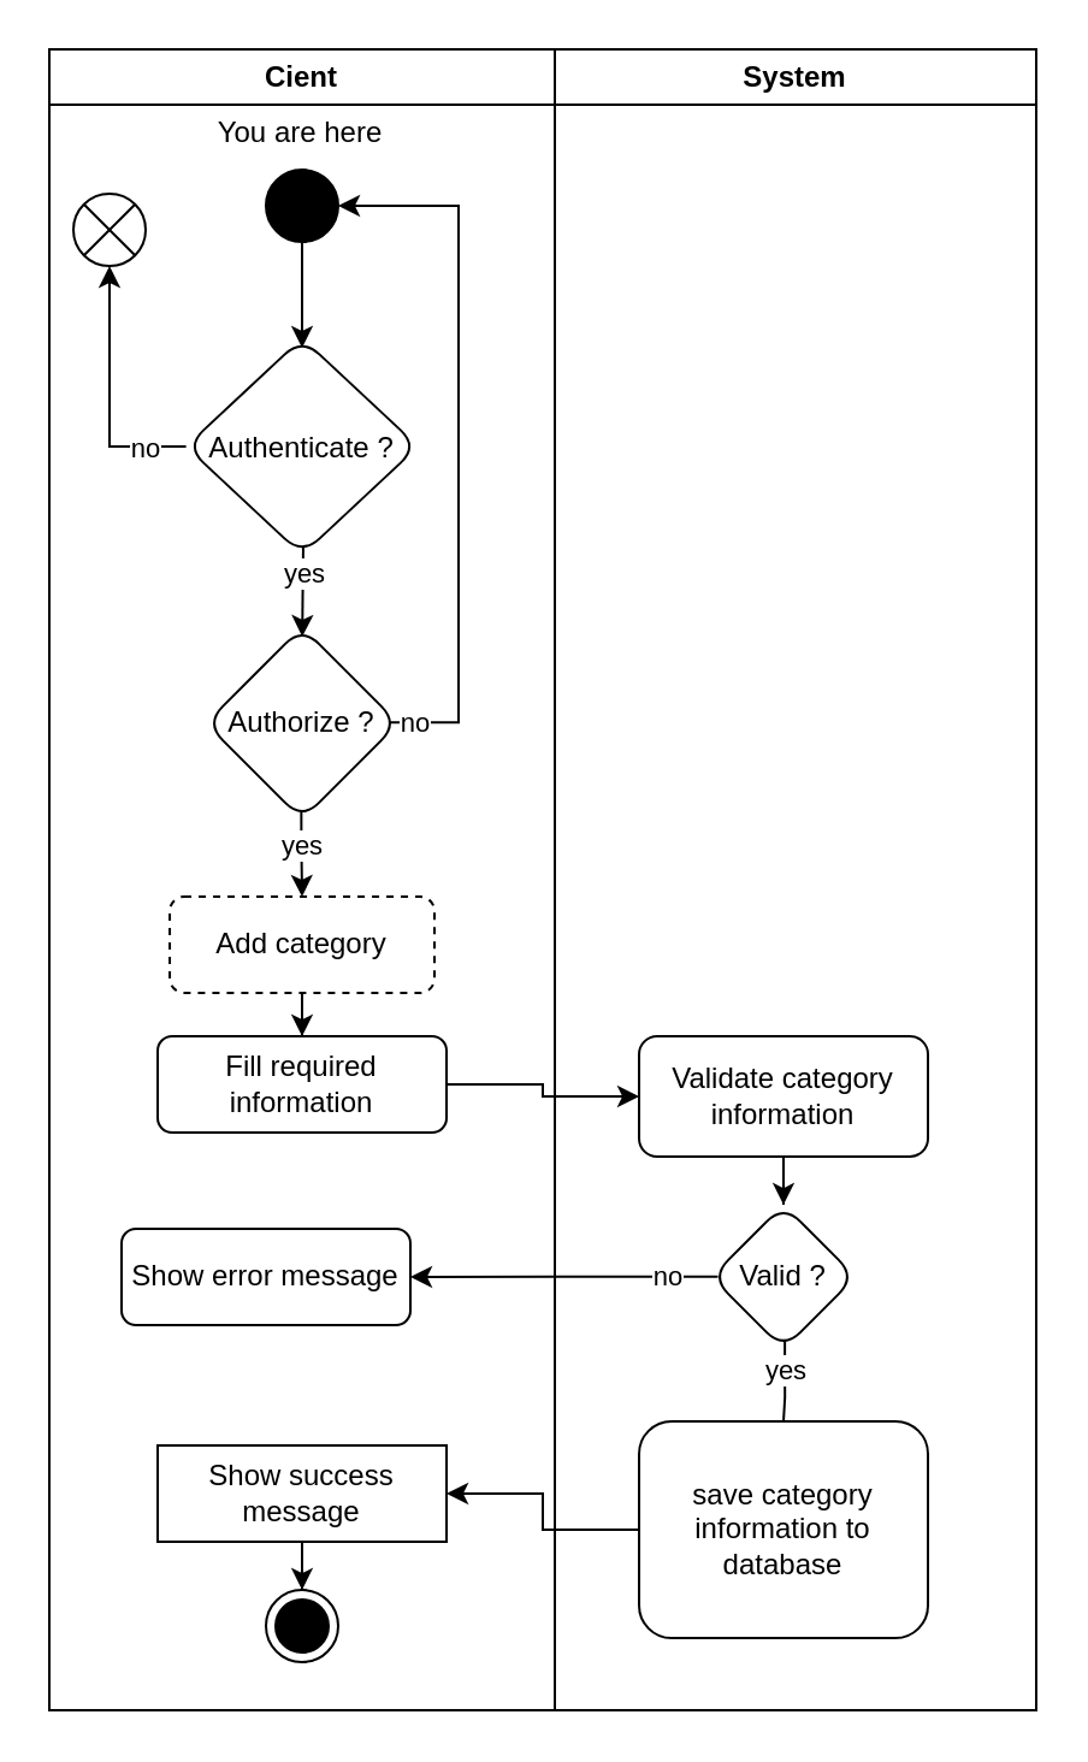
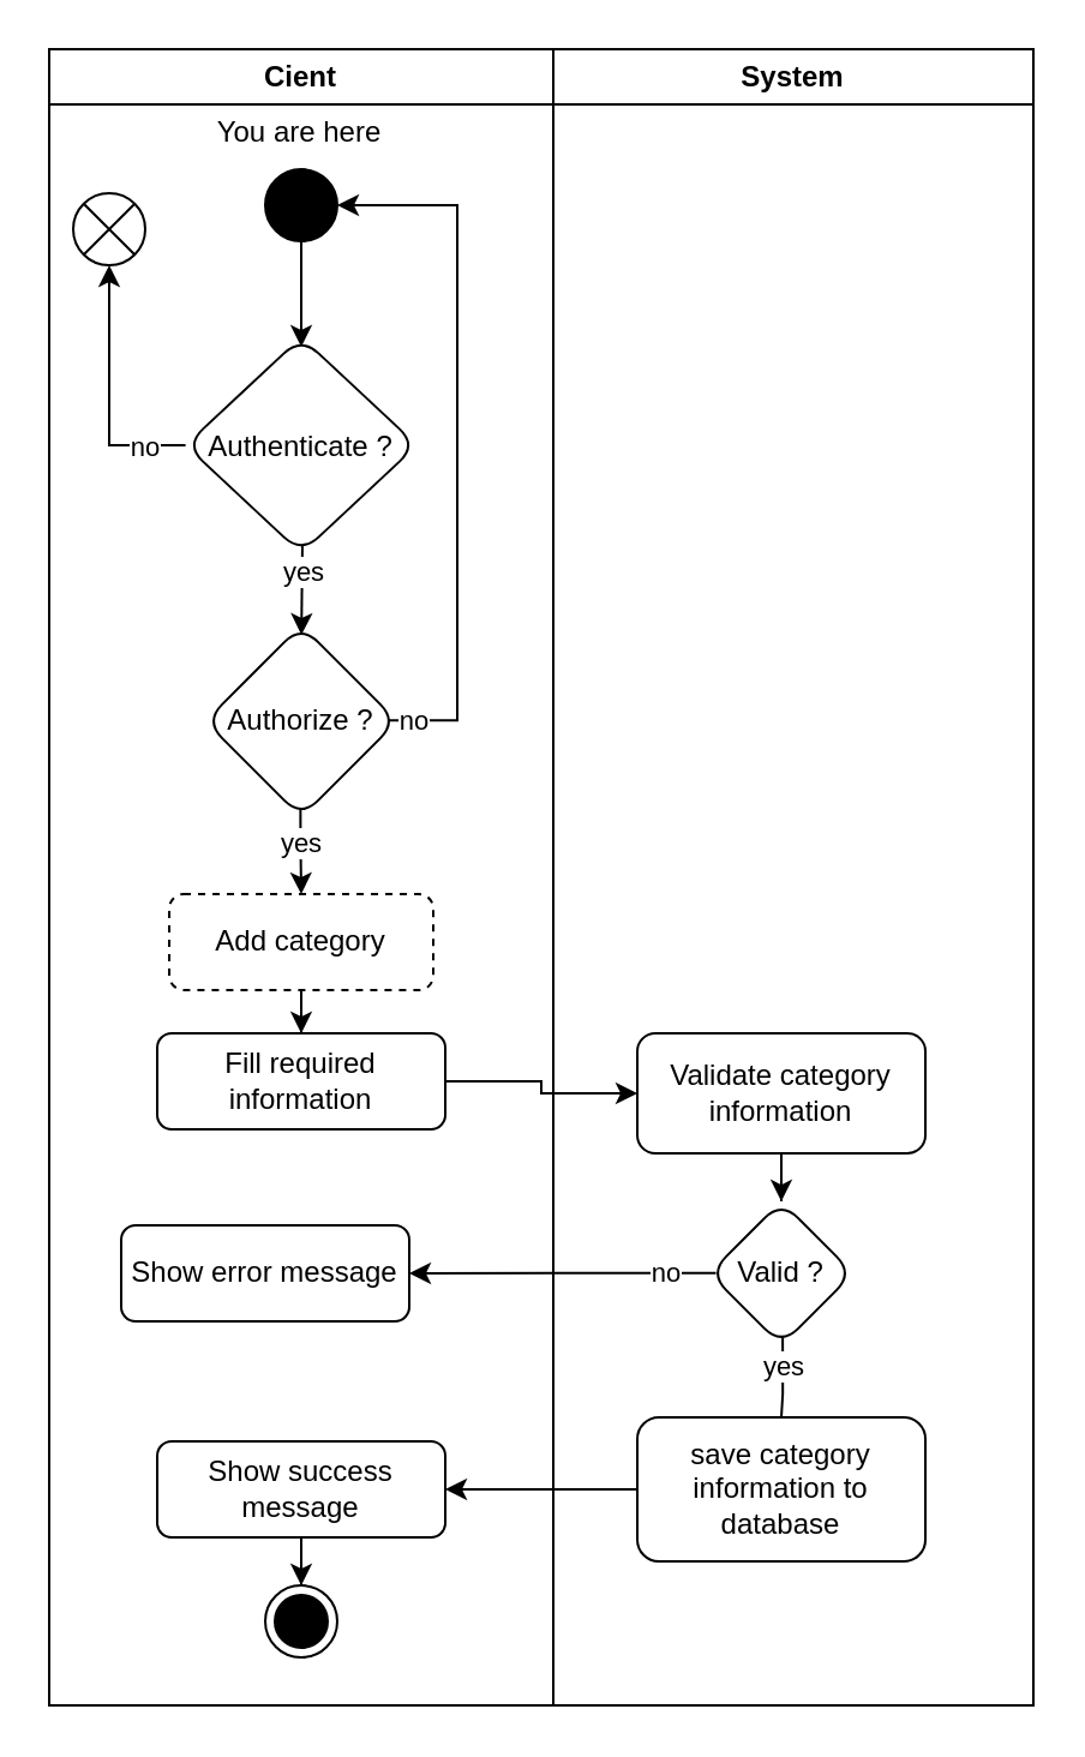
- <mxCell id="33" value="Show success message" style="whiteSpace=wrap;html=1;rounded=0;" vertex="1" parent="1"><mxGeometry x="65.01" y="600" width="120" height="40" as="geometry" /></mxCell>
+ <mxCell id="33" value="Show success message" style="whiteSpace=wrap;html=1;rounded=1;" vertex="1" parent="1"><mxGeometry x="65.01" y="600" width="120" height="40" as="geometry" /></mxCell>
- <mxCell id="31" value="save category information to database" style="whiteSpace=wrap;html=1;rounded=1;" vertex="1" parent="1"><mxGeometry x="265.01" y="590" width="120" height="90" as="geometry" /></mxCell>
+ <mxCell id="31" value="save category information to database" style="whiteSpace=wrap;html=1;rounded=1;" vertex="1" parent="1"><mxGeometry x="265.01" y="590" width="120" height="60" as="geometry" /></mxCell>
